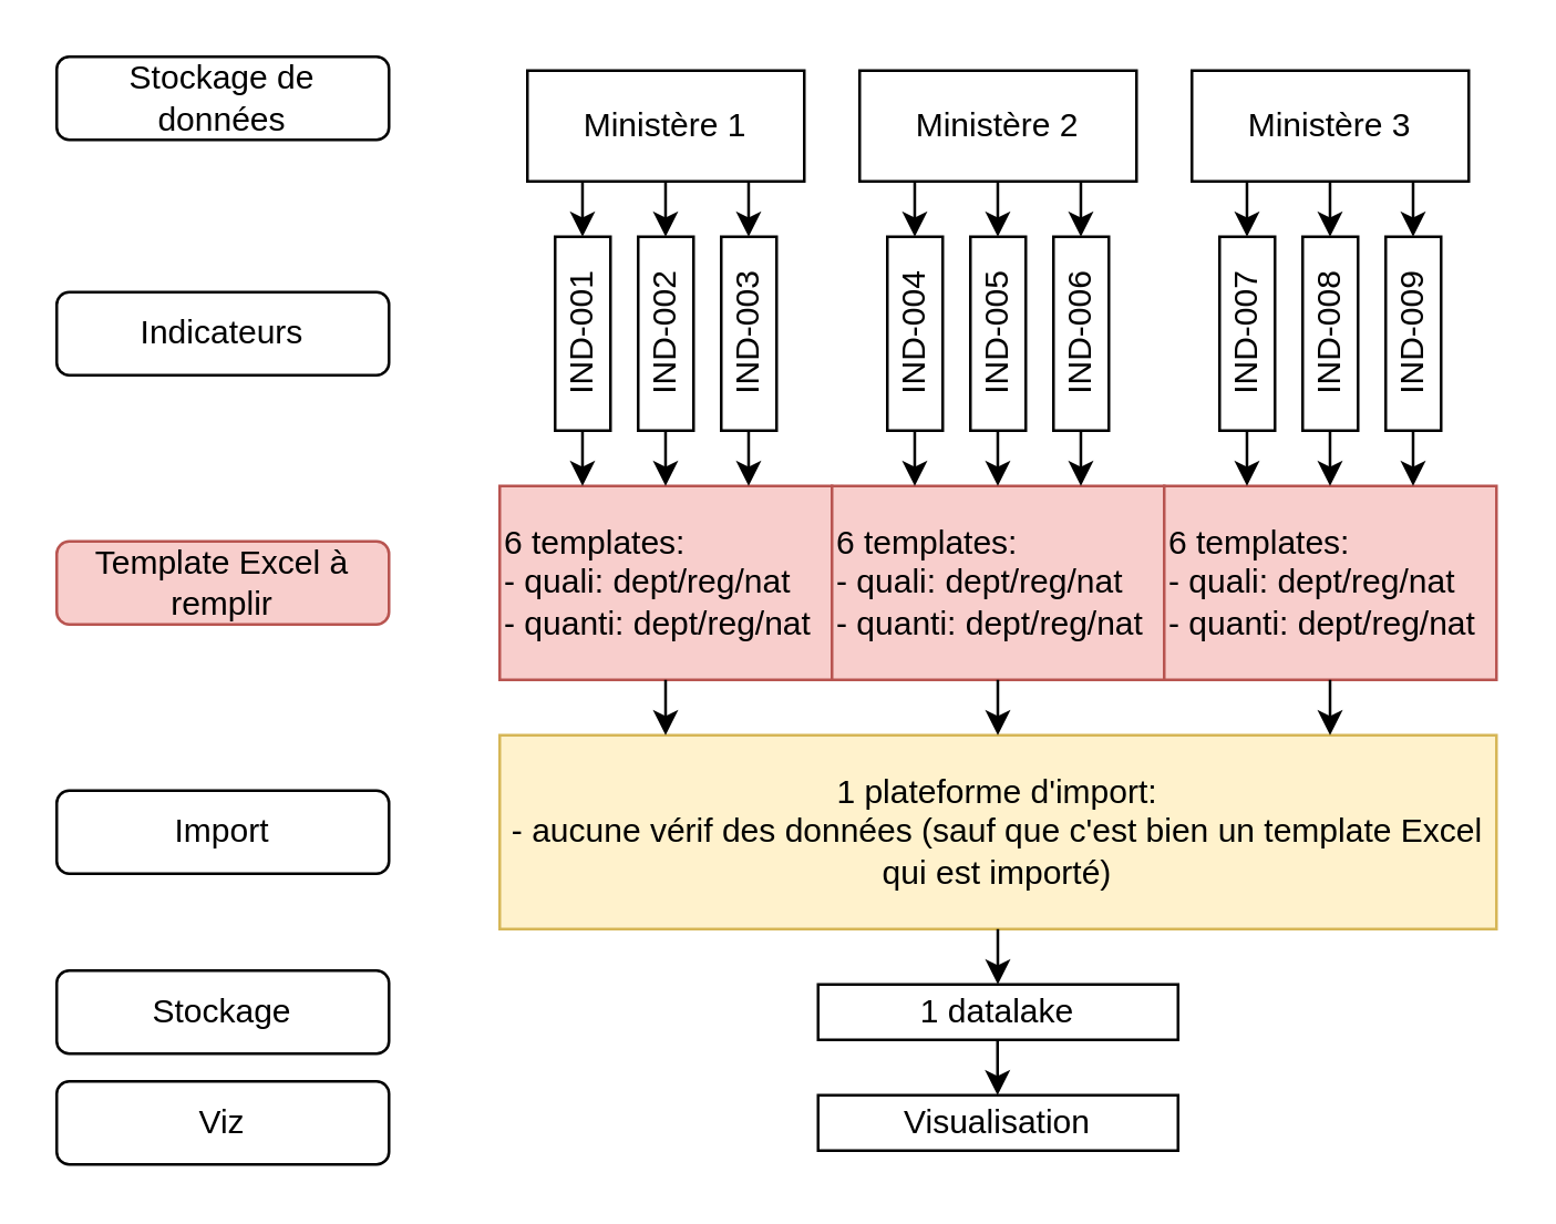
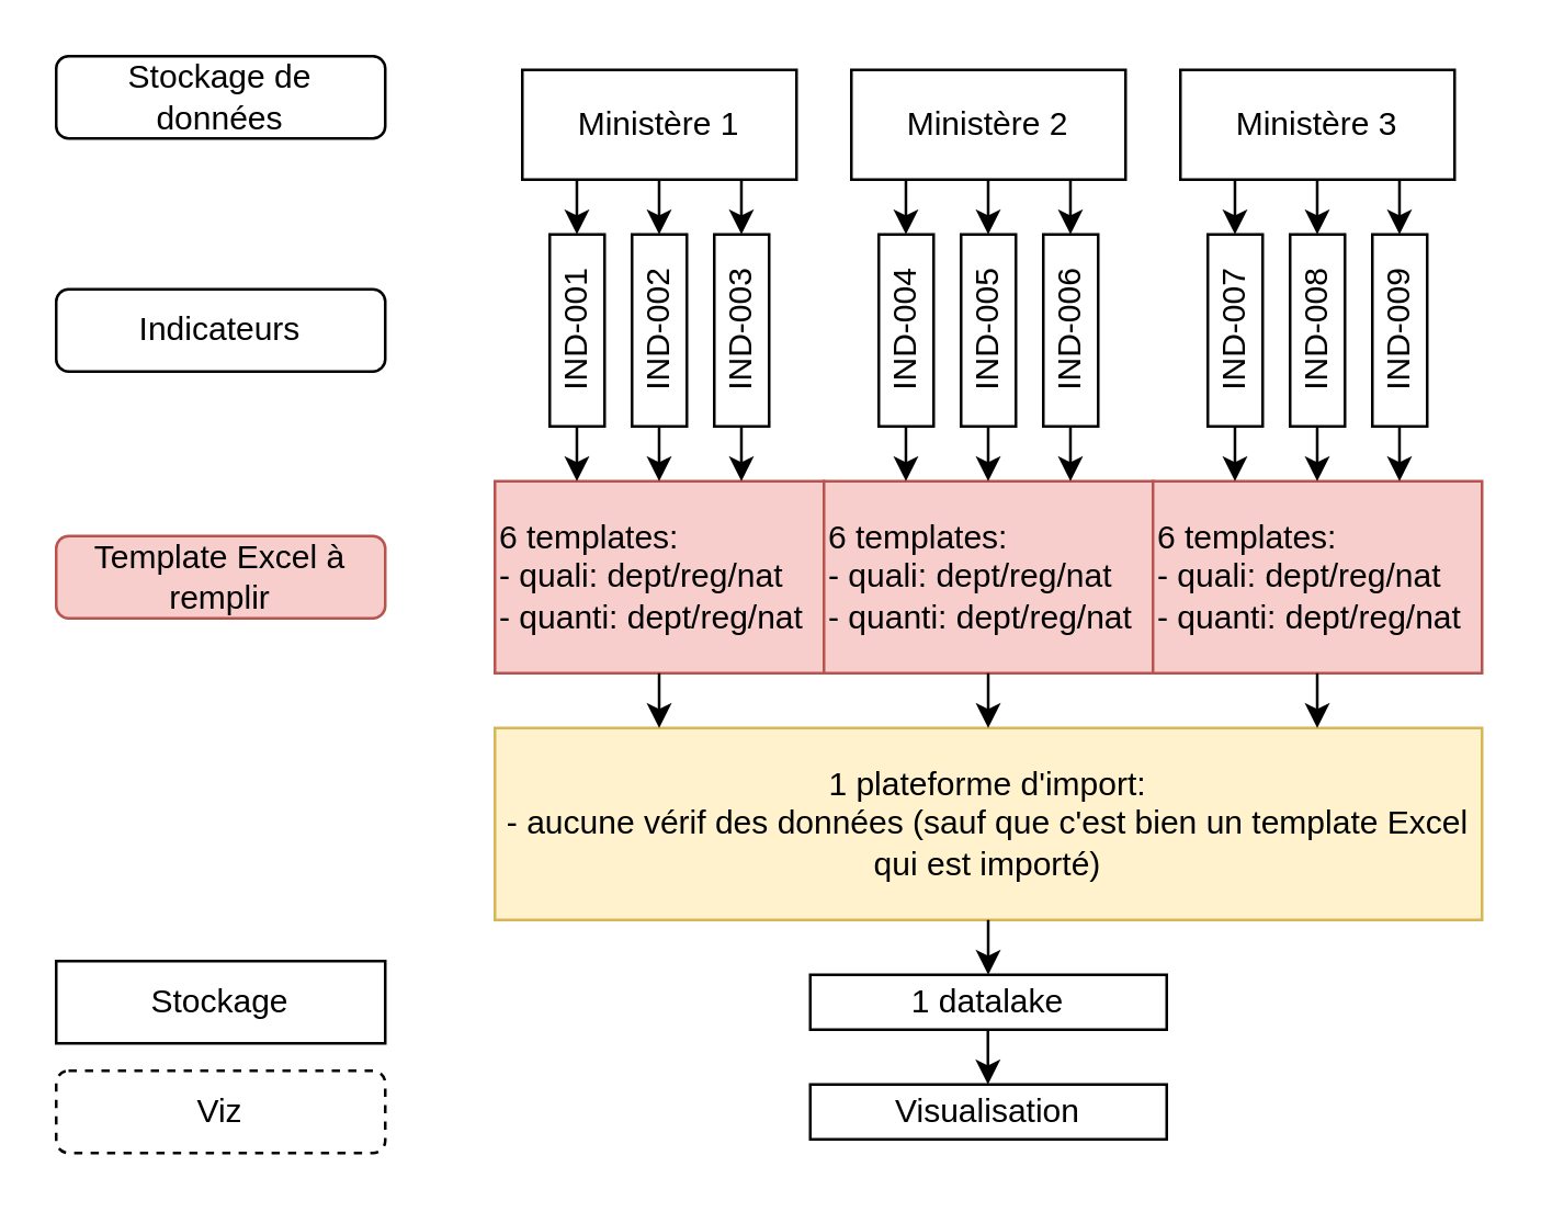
- <mxCell id="46" value="Import" style="rounded=1;whiteSpace=wrap;html=1;" vertex="1" parent="1"><mxGeometry x="20" y="285" width="120" height="30" as="geometry" /></mxCell>
- <mxCell id="47" value="Stockage" style="rounded=1;whiteSpace=wrap;html=1;" vertex="1" parent="1"><mxGeometry x="20" y="350" width="120" height="30" as="geometry" /></mxCell>
+ <mxCell id="47" value="Stockage" style="whiteSpace=wrap;html=1;rounded=0;" vertex="1" parent="1"><mxGeometry x="20" y="350" width="120" height="30" as="geometry" /></mxCell>
- <mxCell id="48" value="Viz" style="rounded=1;whiteSpace=wrap;html=1;" vertex="1" parent="1"><mxGeometry x="20" y="390" width="120" height="30" as="geometry" /></mxCell>
+ <mxCell id="48" value="Viz" style="rounded=1;whiteSpace=wrap;html=1;dashed=1;" vertex="1" parent="1"><mxGeometry x="20" y="390" width="120" height="30" as="geometry" /></mxCell>
